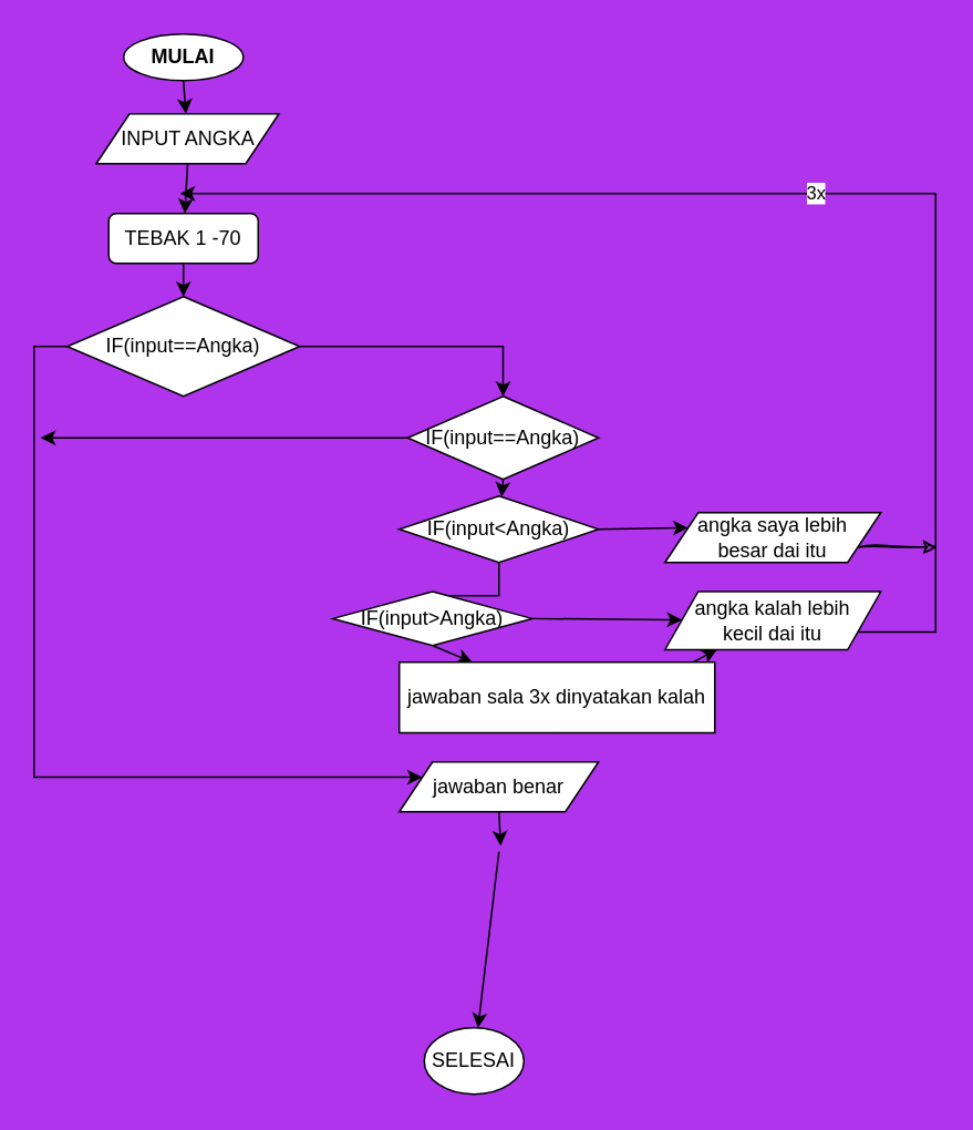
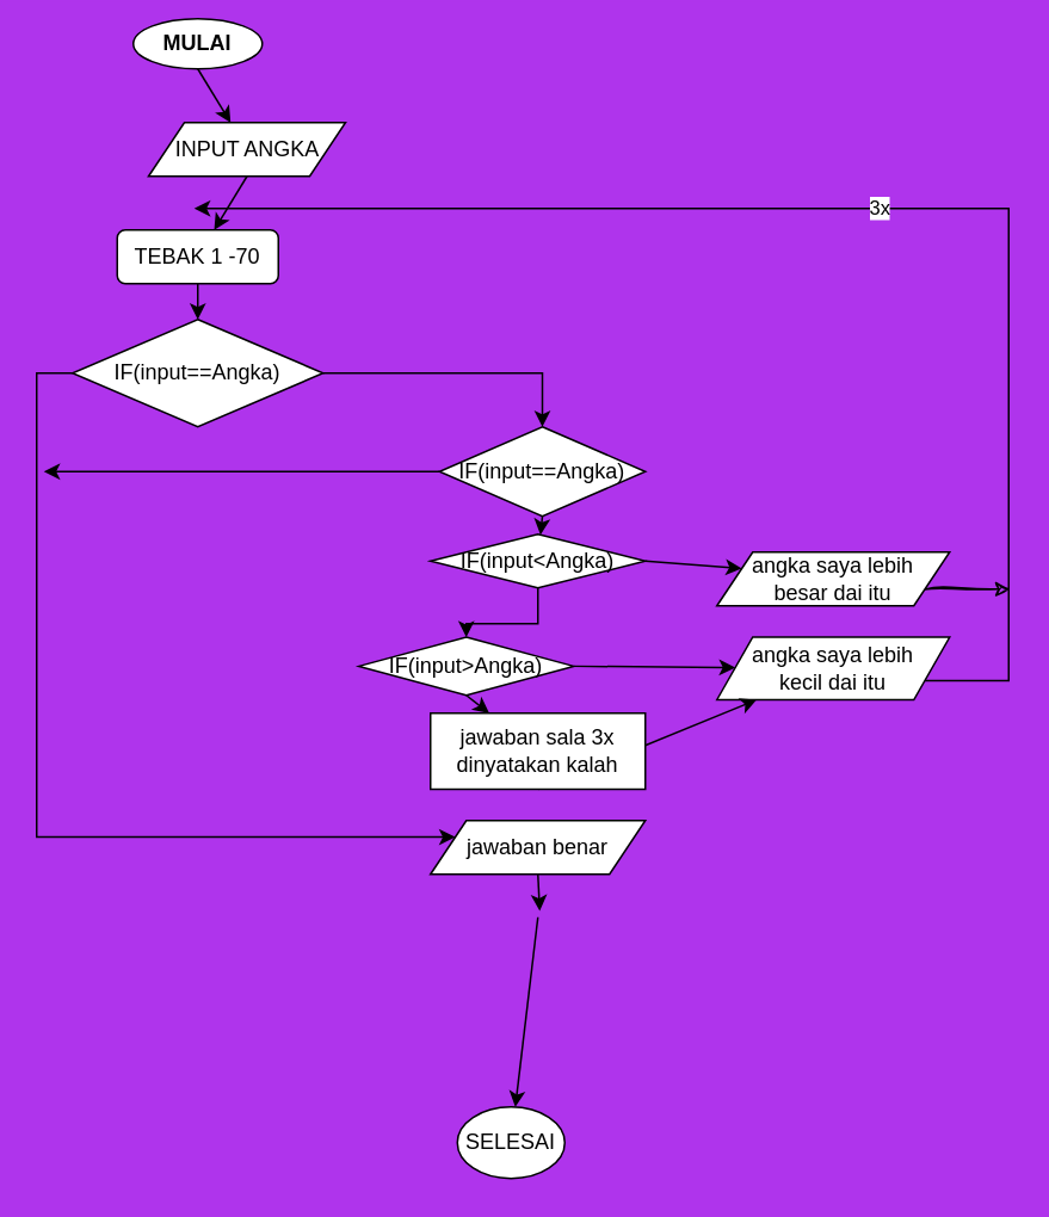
- <mxCell id="3" value="MULAI" style="ellipse;whiteSpace=wrap;html=1;fontStyle=1" parent="1" vertex="1"><mxGeometry x="74" y="20" width="72" height="28" as="geometry" /></mxCell>
+ <mxCell id="3" value="MULAI" style="ellipse;whiteSpace=wrap;html=1;fontStyle=1" parent="1" vertex="1"><mxGeometry x="74" y="10" width="72" height="28" as="geometry" /></mxCell>
- <mxCell id="16" value="INPUT ANGKA" style="shape=parallelogram;perimeter=parallelogramPerimeter;whiteSpace=wrap;html=1;fixedSize=1;" parent="1" vertex="1"><mxGeometry x="57.5" y="68" width="110" height="30" as="geometry" /></mxCell>
+ <mxCell id="16" value="INPUT ANGKA" style="shape=parallelogram;perimeter=parallelogramPerimeter;whiteSpace=wrap;html=1;fixedSize=1;" parent="1" vertex="1"><mxGeometry x="82.5" y="68" width="110" height="30" as="geometry" /></mxCell>
- <mxCell id="11" value="IF(input&amp;lt;Angka)" style="rhombus;whiteSpace=wrap;html=1;" parent="1" vertex="1"><mxGeometry x="240" y="298" width="120" height="40" as="geometry" /></mxCell>
+ <mxCell id="11" value="IF(input&amp;lt;Angka)" style="rhombus;whiteSpace=wrap;html=1;" parent="1" vertex="1"><mxGeometry x="240" y="298" width="120" height="30" as="geometry" /></mxCell>
- <mxCell id="23" value="&lt;div&gt;angka kalah lebih &lt;br&gt;&lt;/div&gt;&lt;div&gt;kecil dai itu&lt;br&gt;&lt;/div&gt;" style="shape=parallelogram;perimeter=parallelogramPerimeter;whiteSpace=wrap;html=1;fixedSize=1;" parent="1" vertex="1"><mxGeometry x="400" y="355.5" width="130" height="35" as="geometry" /></mxCell>
+ <mxCell id="23" value="&lt;div&gt;angka saya lebih &lt;br&gt;&lt;/div&gt;&lt;div&gt;kecil dai itu&lt;br&gt;&lt;/div&gt;" style="shape=parallelogram;perimeter=parallelogramPerimeter;whiteSpace=wrap;html=1;fixedSize=1;" parent="1" vertex="1"><mxGeometry x="400" y="355.5" width="130" height="35" as="geometry" /></mxCell>
- <mxCell id="29" value="jawaban sala 3x dinyatakan kalah" style="rounded=0;whiteSpace=wrap;html=1;" parent="1" vertex="1"><mxGeometry x="240" y="398" width="190" height="42.5" as="geometry" /></mxCell>
+ <mxCell id="29" value="jawaban sala 3x dinyatakan kalah" style="rounded=0;whiteSpace=wrap;html=1;" parent="1" vertex="1"><mxGeometry x="240" y="398" width="120" height="42.5" as="geometry" /></mxCell>
